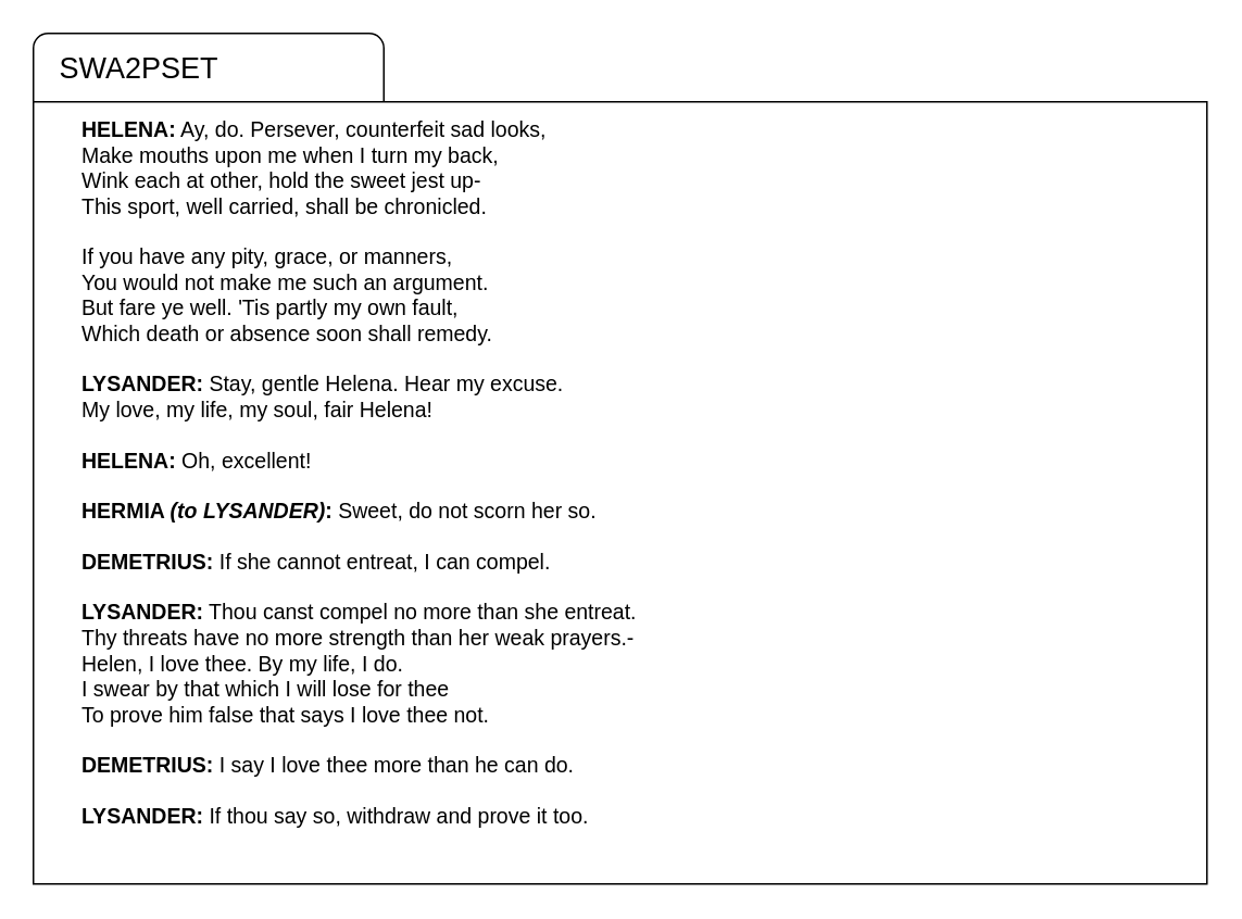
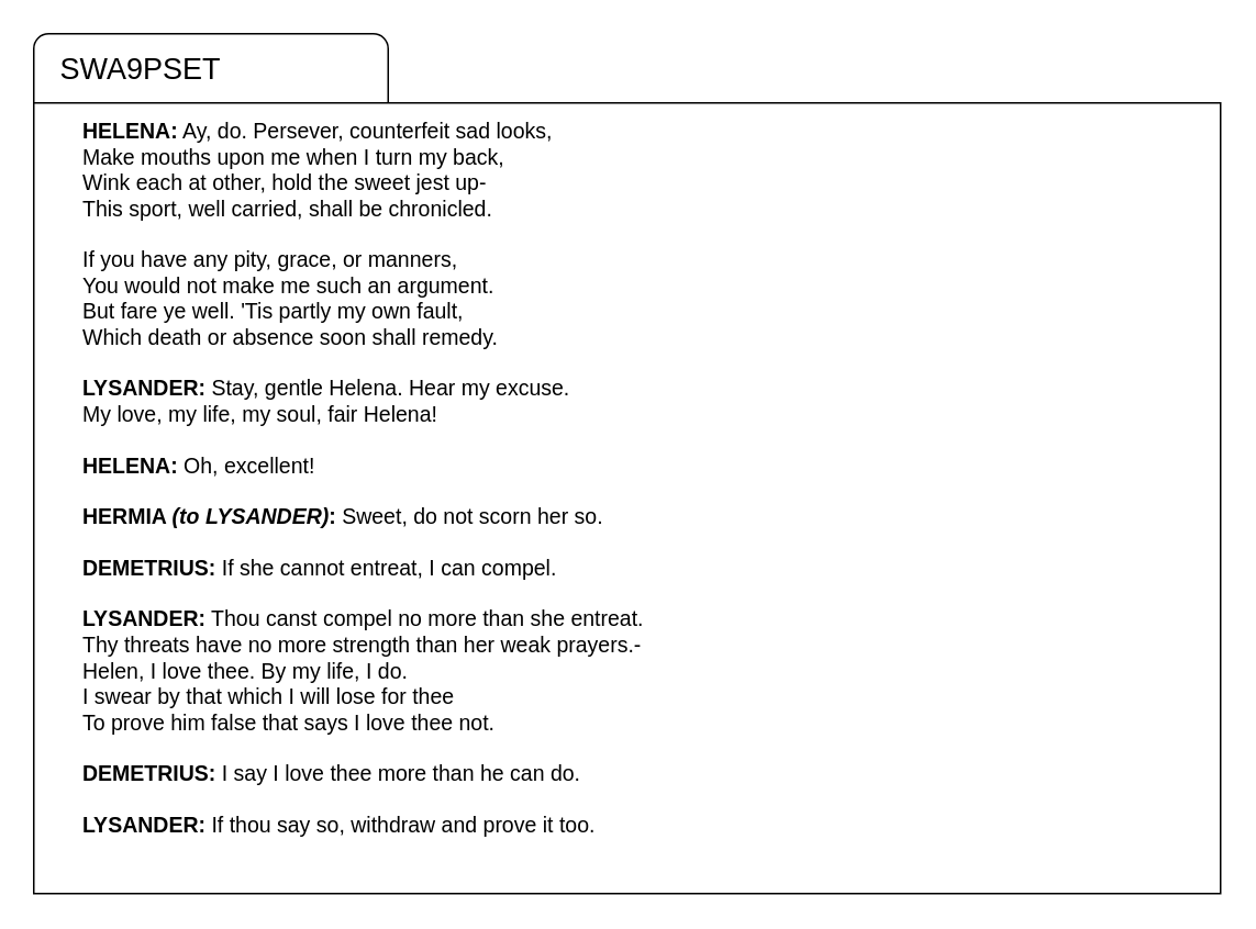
- <mxCell id="6" value="SWA2PSET" style="text;html=1;strokeColor=none;fillColor=none;align=center;verticalAlign=middle;whiteSpace=wrap;rounded=0;fontSize=18;" parent="2" vertex="1"><mxGeometry x="45" y="12" width="40" height="20" as="geometry" /></mxCell>
+ <mxCell id="6" value="SWA9PSET" style="text;html=1;strokeColor=none;fillColor=none;align=center;verticalAlign=middle;whiteSpace=wrap;rounded=0;fontSize=18;" parent="2" vertex="1"><mxGeometry x="45" y="12" width="40" height="20" as="geometry" /></mxCell>
